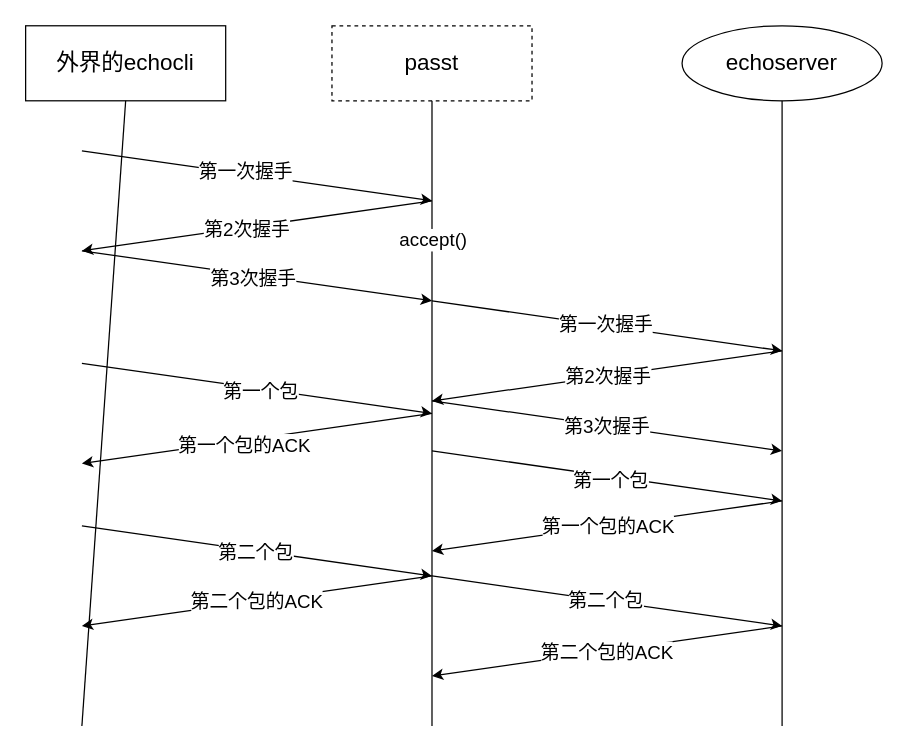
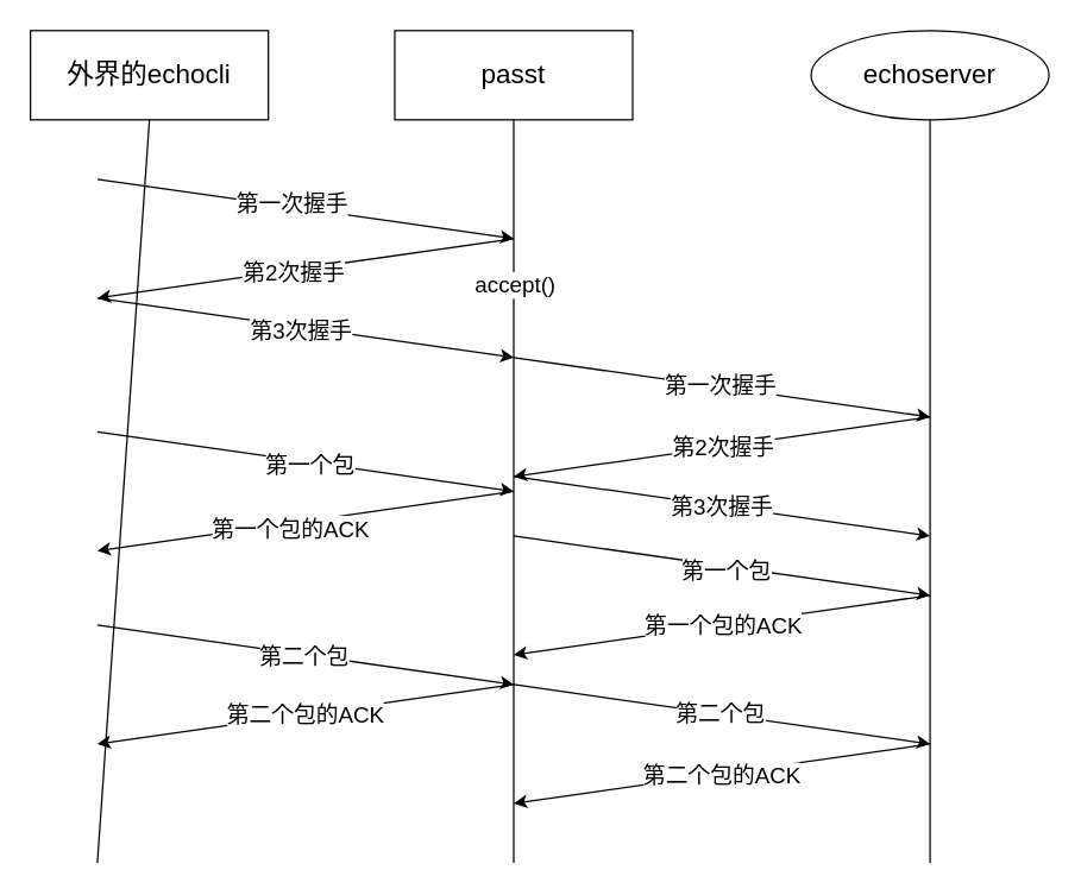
- <mxCell id="3" value="passt" style="rounded=0;whiteSpace=wrap;html=1;fontSize=18;dashed=1;" vertex="1" parent="1"><mxGeometry x="265" y="20" width="160" height="60" as="geometry" /></mxCell>
+ <mxCell id="3" value="passt" style="rounded=0;whiteSpace=wrap;html=1;fontSize=18;" vertex="1" parent="1"><mxGeometry x="265" y="20" width="160" height="60" as="geometry" /></mxCell>
